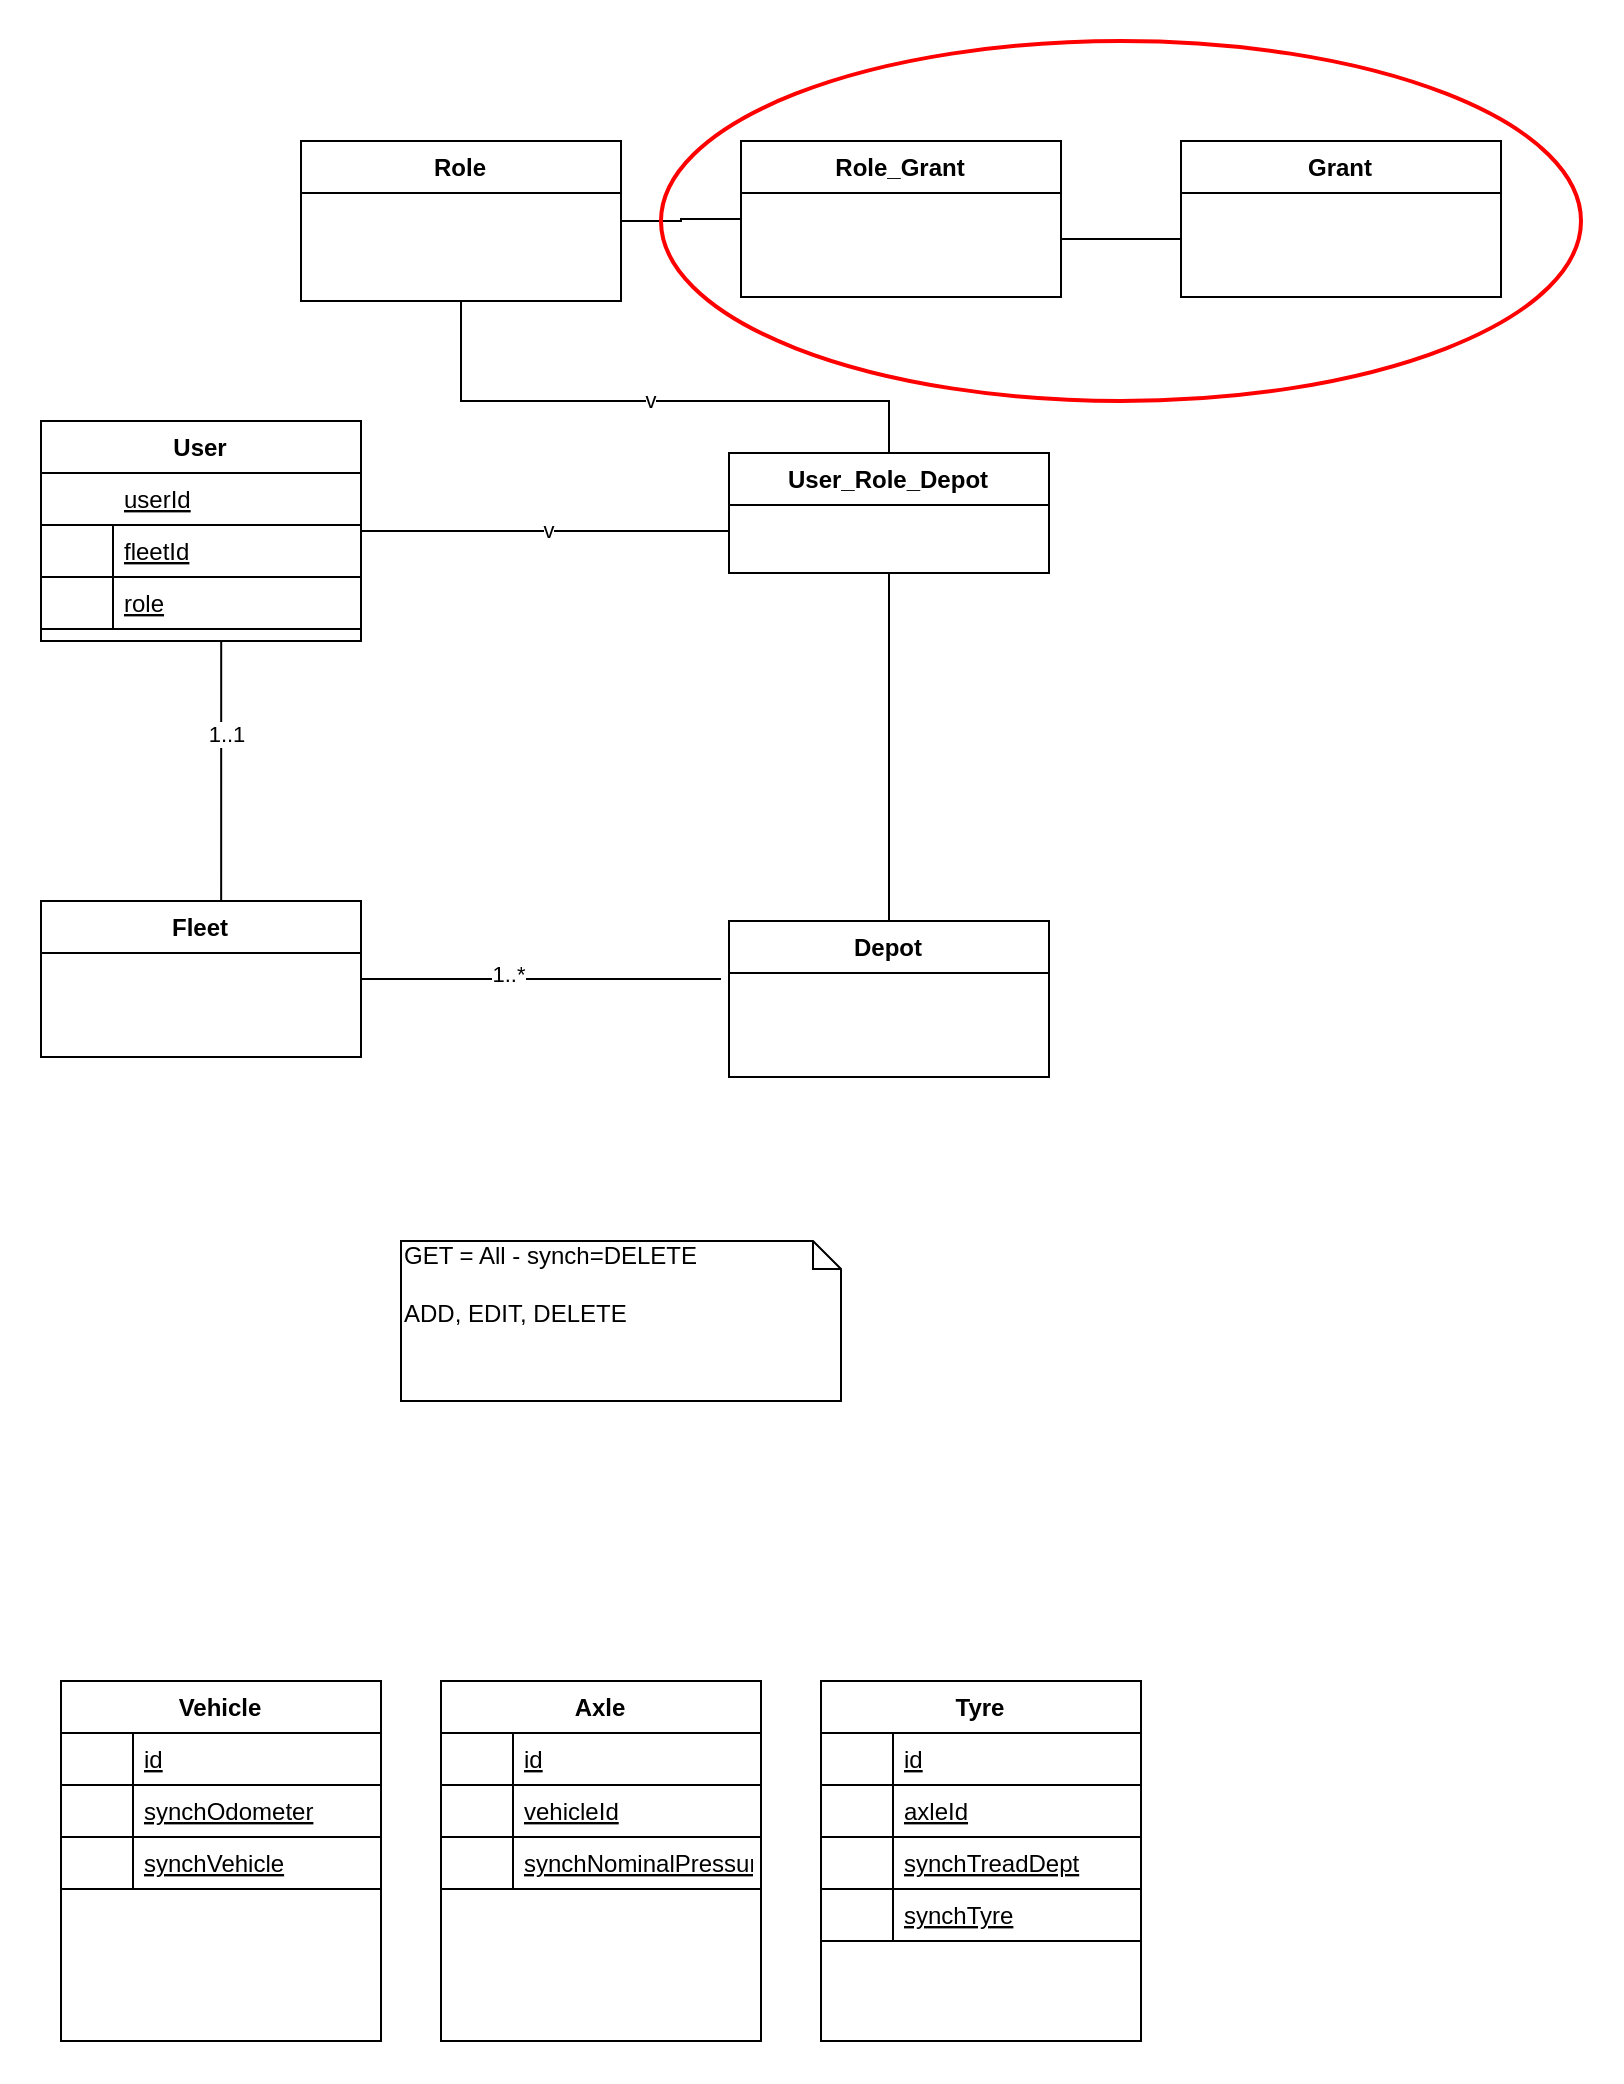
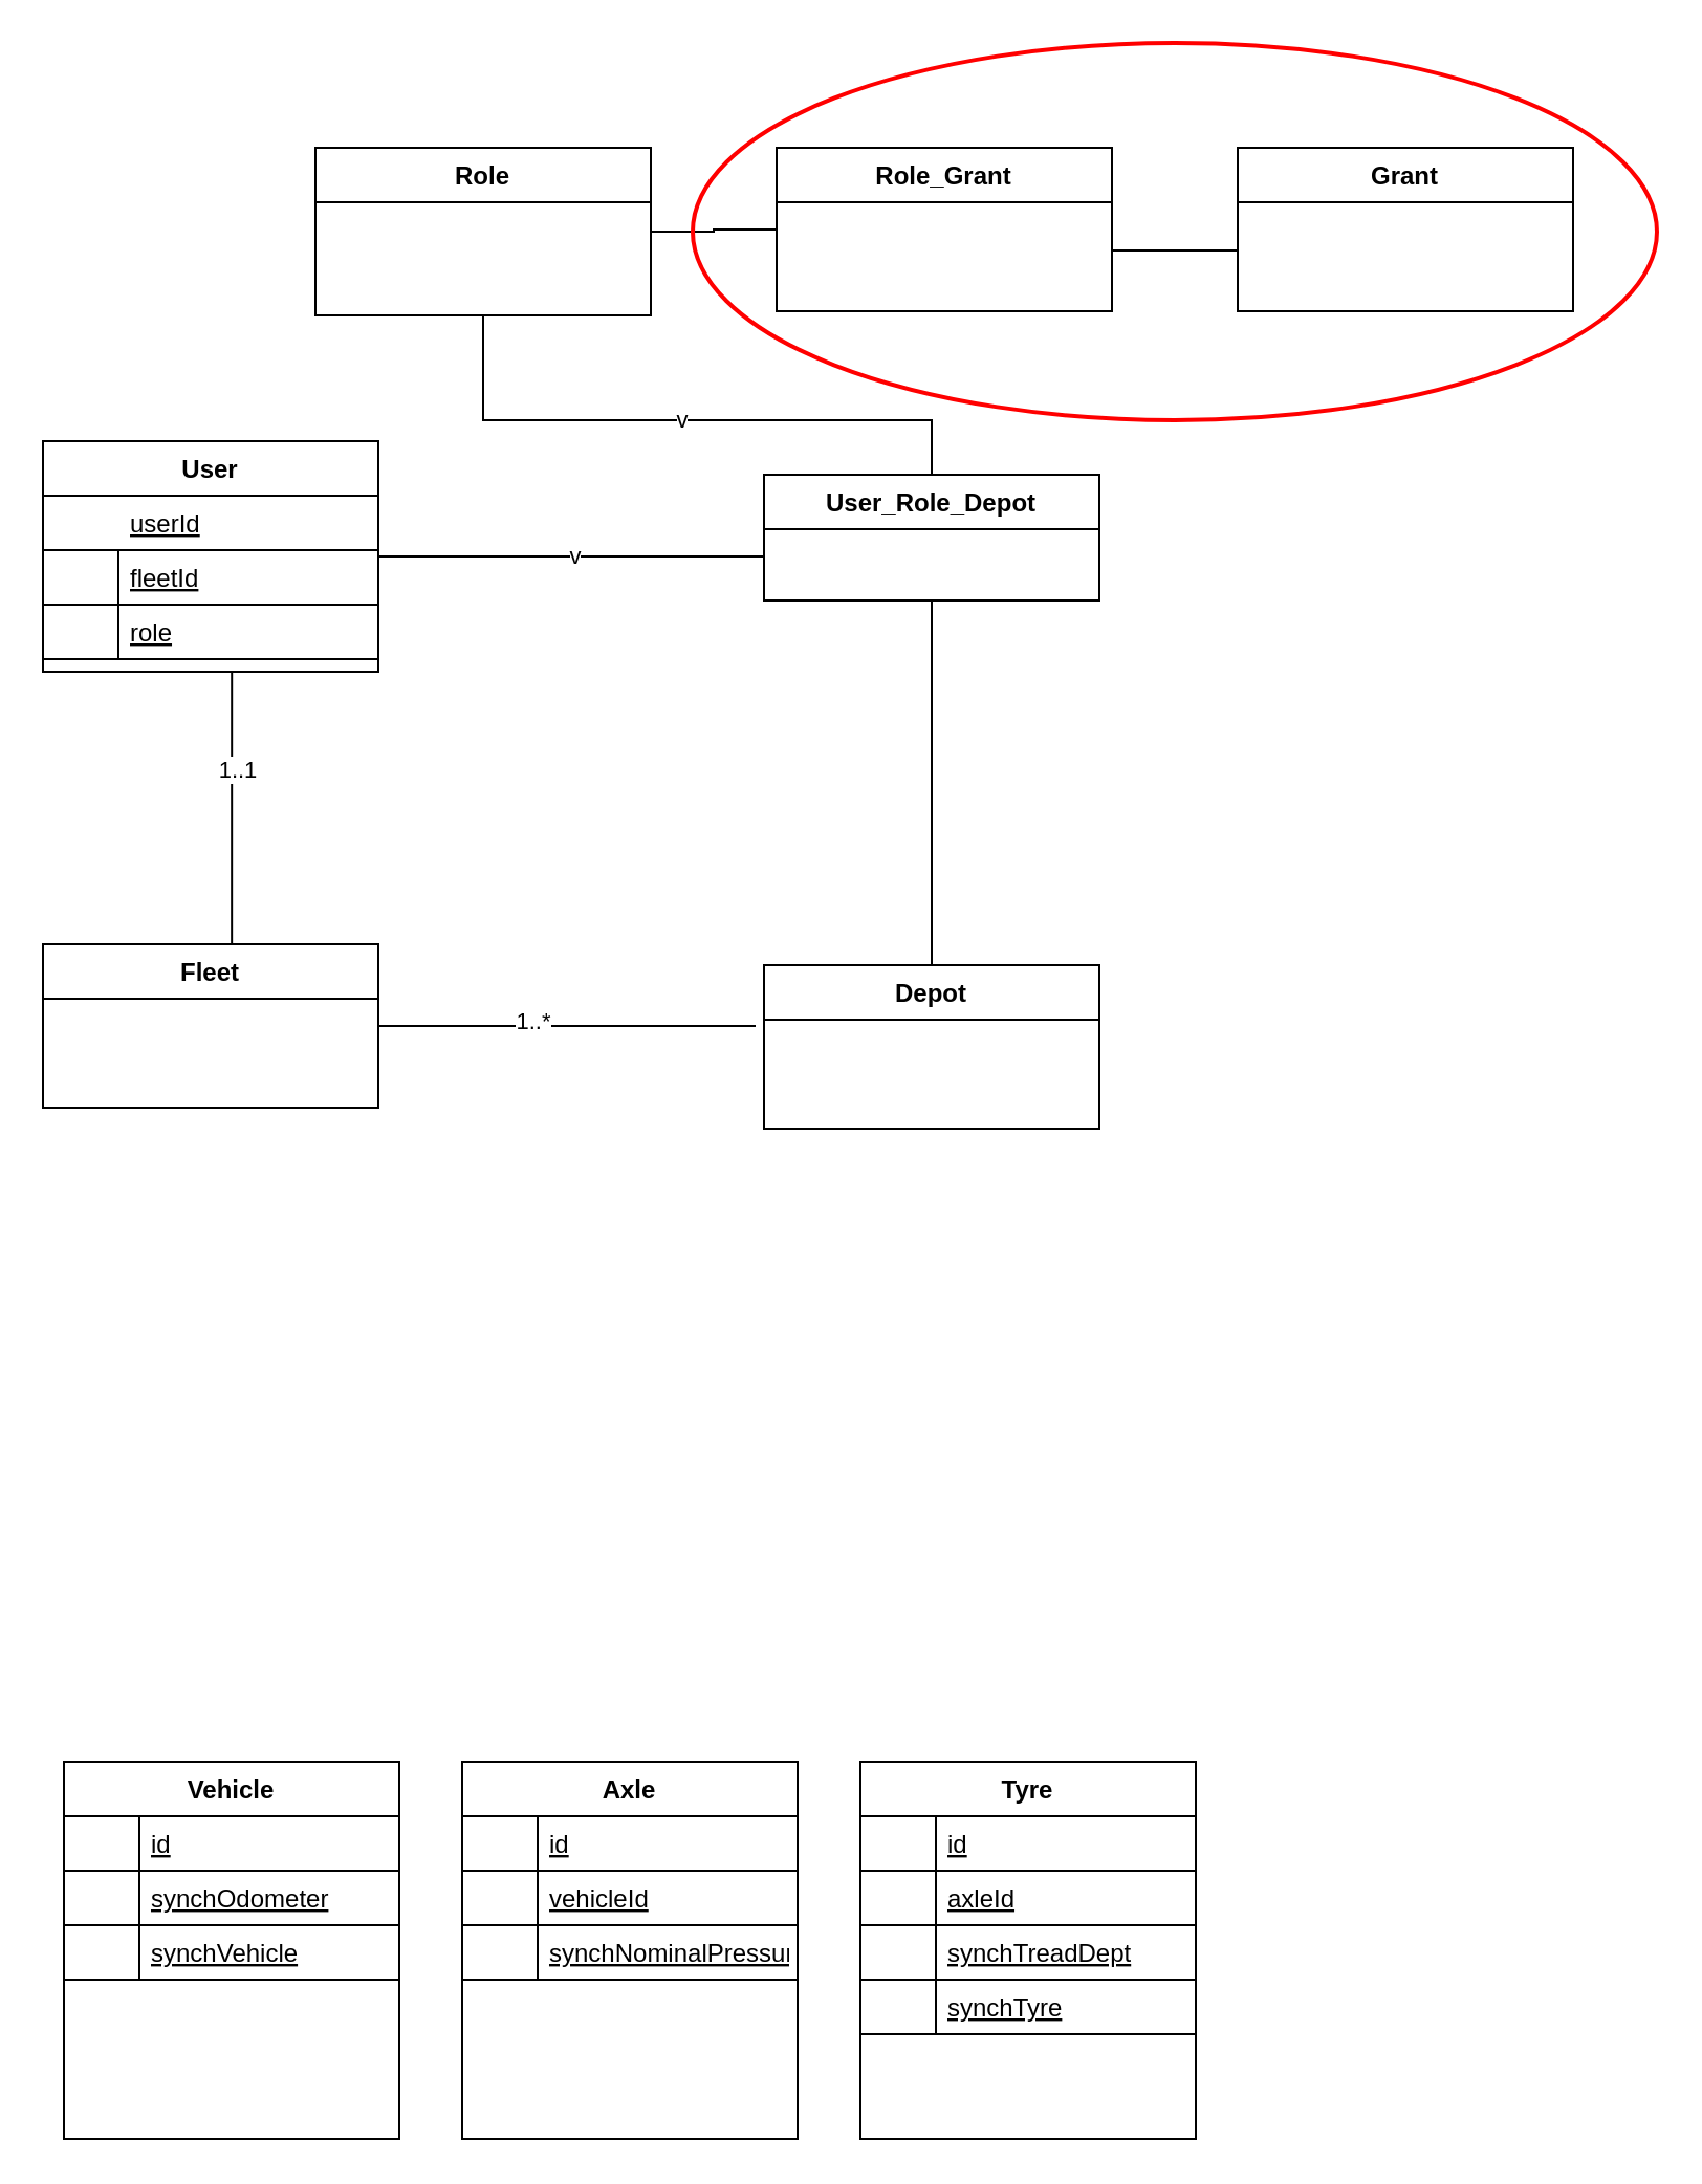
- <mxCell id="25" value="GET = All - synch=DELETE&lt;br&gt;&lt;br&gt;ADD, EDIT, DELETE" style="shape=note;whiteSpace=wrap;html=1;size=14;verticalAlign=top;align=left;spacingTop=-6;" vertex="1" parent="1"><mxGeometry x="200" y="620" width="220" height="80" as="geometry" /></mxCell>
